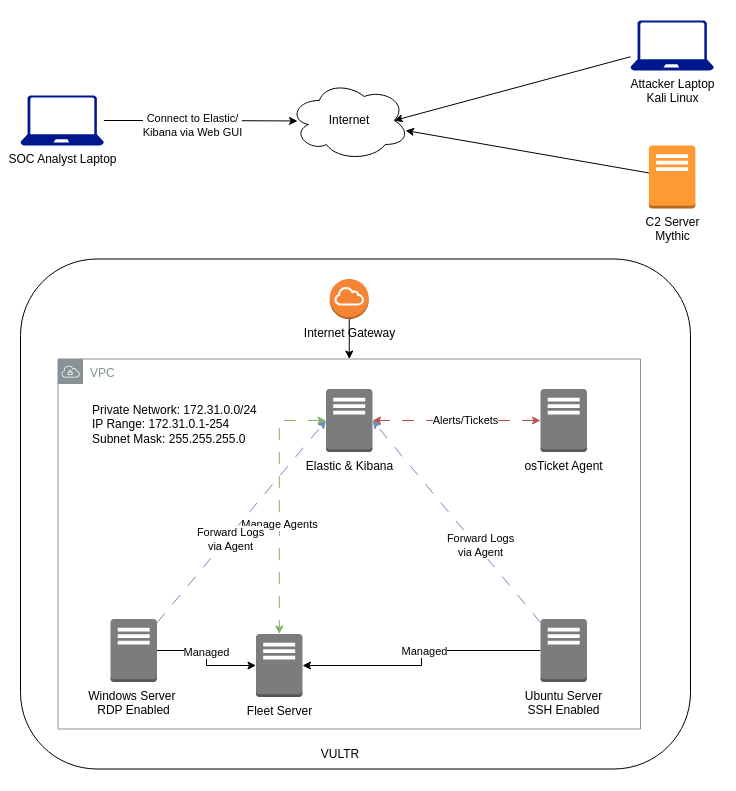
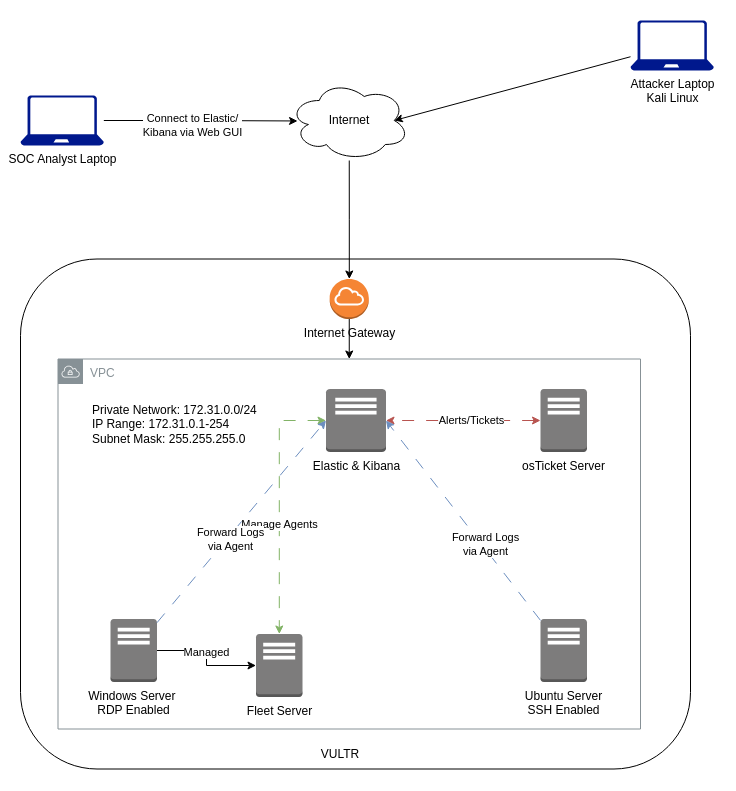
- <mxCell id="32" style="rounded=0;orthogonalLoop=1;jettySize=auto;html=1;entryX=0.969;entryY=0.625;entryDx=0;entryDy=0;entryPerimeter=0;" edge="1" parent="1" source="17" target="27"><mxGeometry relative="1" as="geometry" /></mxCell>
- <mxCell id="17" value="C2 Server&lt;div&gt;Mythic&lt;/div&gt;" style="outlineConnect=0;dashed=0;verticalLabelPosition=bottom;verticalAlign=top;align=center;html=1;shape=mxgraph.aws3.traditional_server;fillColor=#FF9933;gradientColor=none;" vertex="1" parent="1"><mxGeometry x="648.41" y="145" width="46.5" height="63" as="geometry" /></mxCell>
+ <mxCell id="26" style="edgeStyle=orthogonalEdgeStyle;rounded=0;orthogonalLoop=1;jettySize=auto;html=1;" edge="1" parent="1" source="27" target="25"><mxGeometry relative="1" as="geometry" /></mxCell>
- <mxCell id="13" value="Elastic &amp;amp; Kibana" style="outlineConnect=0;dashed=0;verticalLabelPosition=bottom;verticalAlign=top;align=center;html=1;shape=mxgraph.aws3.traditional_server;fillColor=#7D7C7C;gradientColor=none;" vertex="1" parent="1"><mxGeometry x="325.5" y="388.5" width="46.5" height="63" as="geometry" /></mxCell>
+ <mxCell id="13" value="Elastic &amp;amp; Kibana" style="outlineConnect=0;dashed=0;verticalLabelPosition=bottom;verticalAlign=top;align=center;html=1;shape=mxgraph.aws3.traditional_server;fillColor=#7D7C7C;gradientColor=none;" vertex="1" parent="1"><mxGeometry x="325.5" y="388.5" width="60" height="63" as="geometry" /></mxCell>
- <mxCell id="16" value="osTicket Agent" style="outlineConnect=0;dashed=0;verticalLabelPosition=bottom;verticalAlign=top;align=center;html=1;shape=mxgraph.aws3.traditional_server;fillColor=#7D7C7C;gradientColor=none;" vertex="1" parent="1"><mxGeometry x="540" y="388.5" width="46.5" height="63" as="geometry" /></mxCell>
+ <mxCell id="16" value="osTicket Server" style="outlineConnect=0;dashed=0;verticalLabelPosition=bottom;verticalAlign=top;align=center;html=1;shape=mxgraph.aws3.traditional_server;fillColor=#7D7C7C;gradientColor=none;" vertex="1" parent="1"><mxGeometry x="540" y="388.5" width="46.5" height="63" as="geometry" /></mxCell>
- <mxCell id="4" style="edgeStyle=orthogonalEdgeStyle;rounded=0;orthogonalLoop=1;jettySize=auto;html=1;" edge="1" parent="1" source="6" target="7"><mxGeometry relative="1" as="geometry" /></mxCell>
- <mxCell id="5" value="Managed" style="edgeLabel;html=1;align=center;verticalAlign=middle;resizable=0;points=[];" vertex="1" connectable="0" parent="4"><mxGeometry x="-0.06" y="2" relative="1" as="geometry"><mxPoint as="offset" /></mxGeometry></mxCell>
